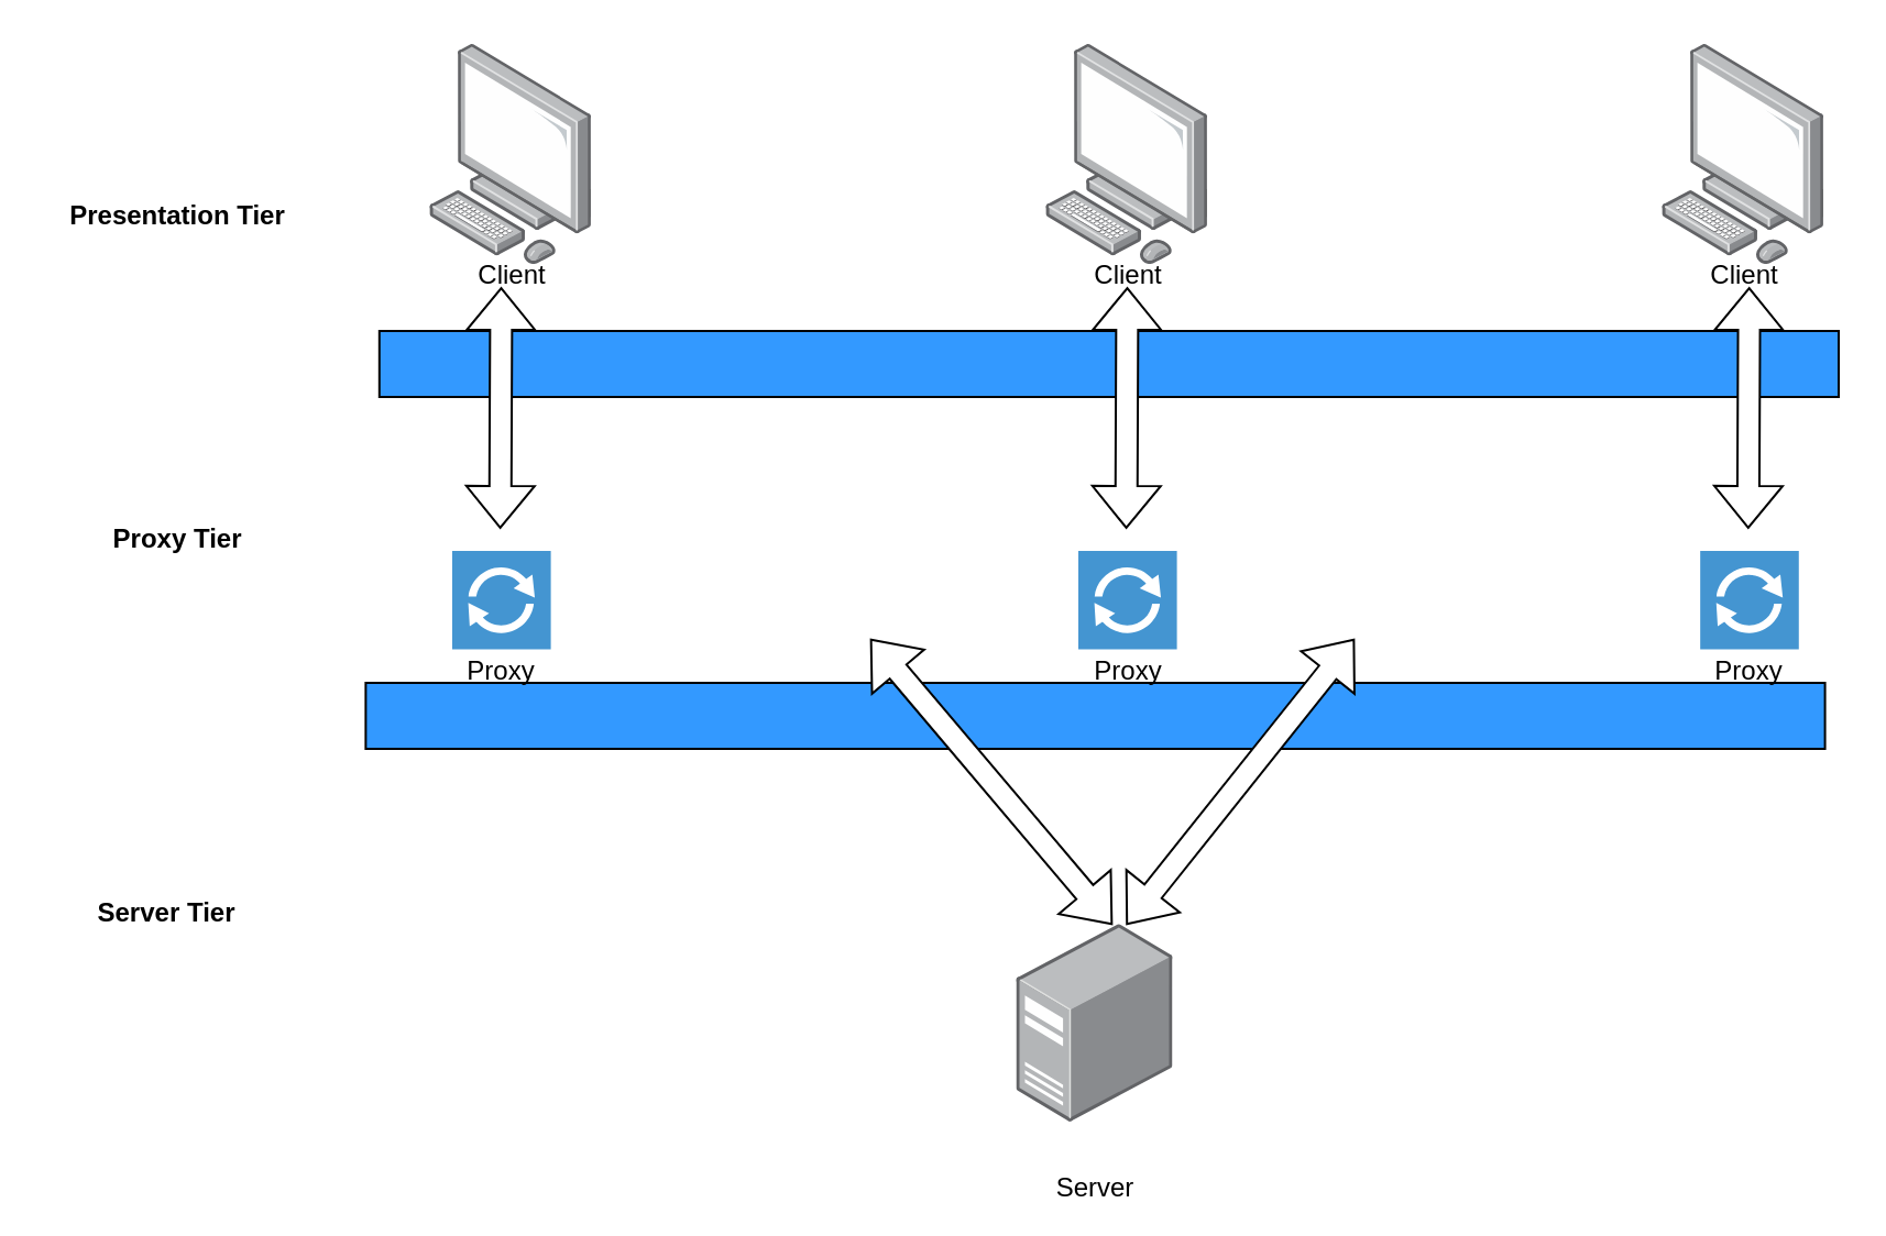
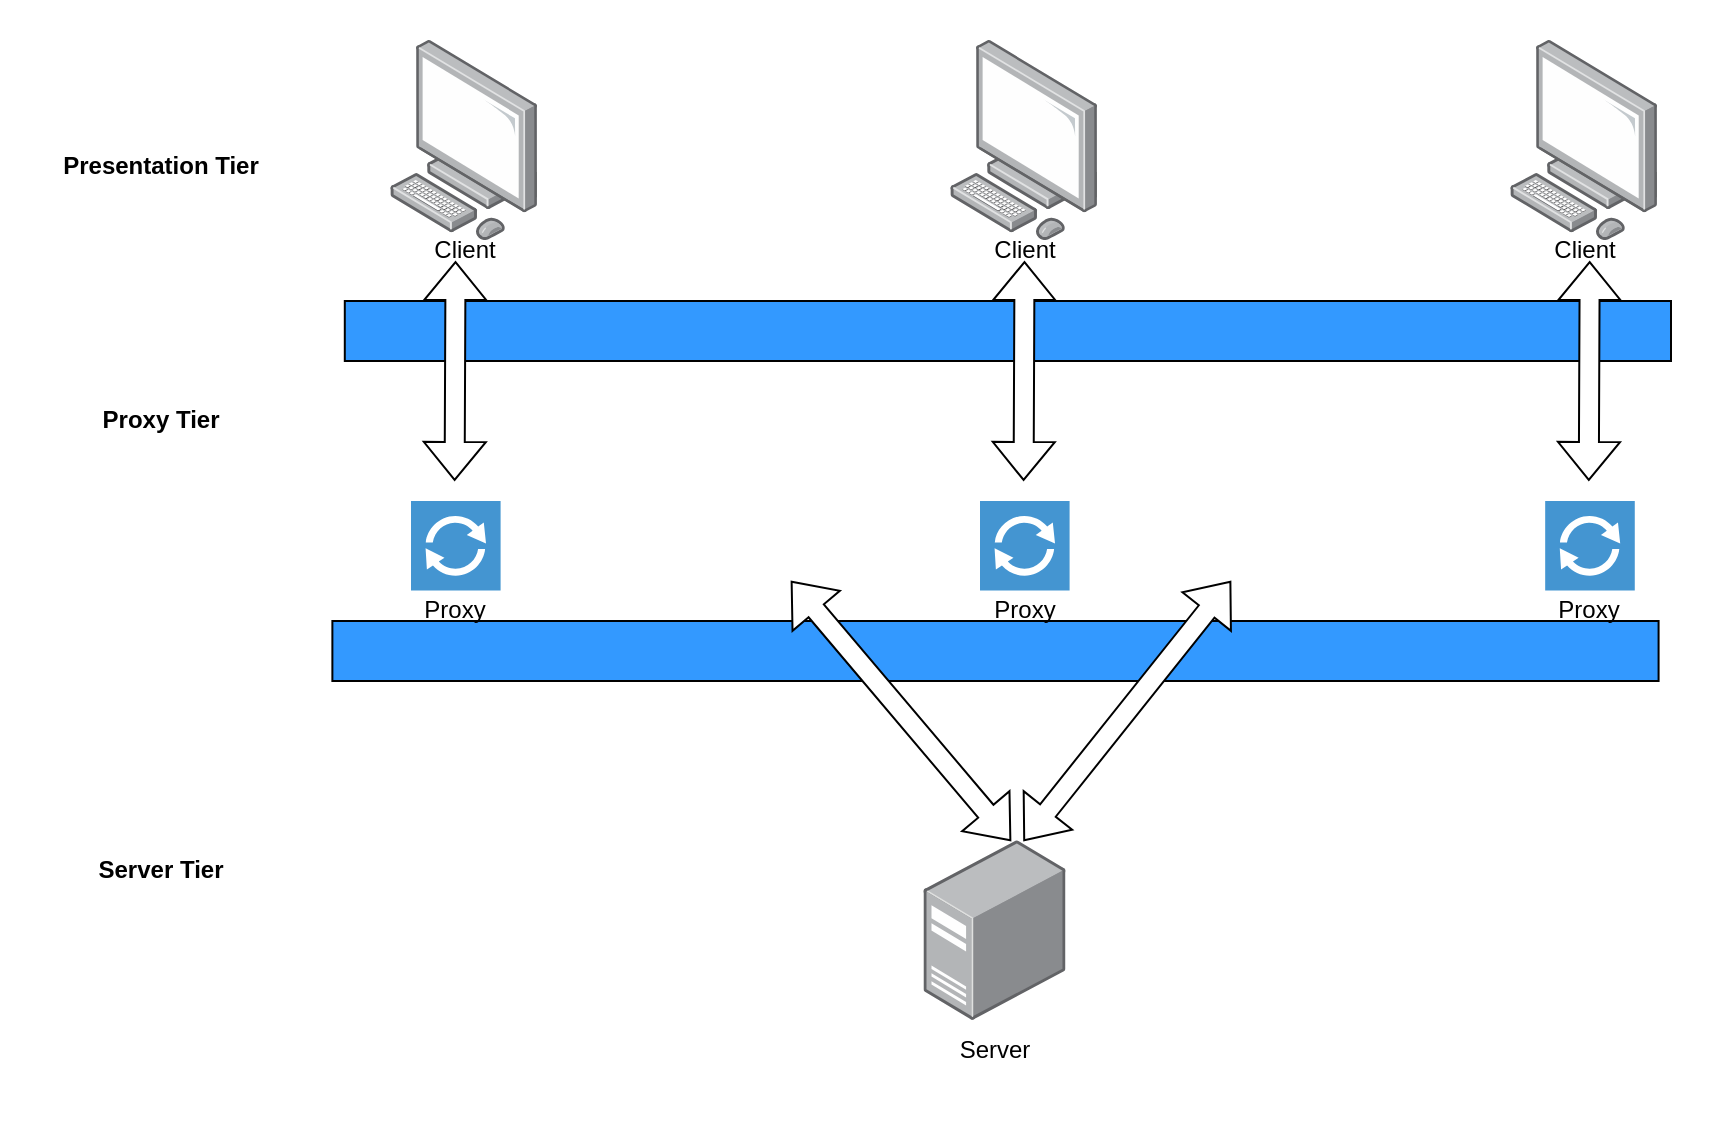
- <mxCell id="10" value="&lt;b&gt;Presentation Tier&lt;/b&gt;" style="text;html=1;align=center;verticalAlign=middle;resizable=0;points=[];autosize=1;strokeColor=none;fillColor=none;" vertex="1" parent="1"><mxGeometry x="20" y="83" width="120" height="30" as="geometry" /></mxCell>
+ <mxCell id="10" value="&lt;b&gt;Presentation Tier&lt;/b&gt;" style="text;html=1;align=center;verticalAlign=middle;resizable=0;points=[];autosize=1;strokeColor=none;fillColor=none;" vertex="1" parent="1"><mxGeometry x="20" y="68" width="120" height="30" as="geometry" /></mxCell>
- <mxCell id="17" value="&lt;b&gt;Proxy Tier&lt;/b&gt;" style="text;html=1;align=center;verticalAlign=middle;resizable=0;points=[];autosize=1;strokeColor=none;fillColor=none;" vertex="1" parent="1"><mxGeometry x="40" y="230" width="80" height="30" as="geometry" /></mxCell>
+ <mxCell id="17" value="&lt;b&gt;Proxy Tier&lt;/b&gt;" style="text;html=1;align=center;verticalAlign=middle;resizable=0;points=[];autosize=1;strokeColor=none;fillColor=none;" vertex="1" parent="1"><mxGeometry x="40" y="195" width="80" height="30" as="geometry" /></mxCell>
- <mxCell id="25" value="&lt;b&gt;Server Tier&lt;/b&gt;" style="text;html=1;align=center;verticalAlign=middle;resizable=0;points=[];autosize=1;strokeColor=none;fillColor=none;" vertex="1" parent="1"><mxGeometry x="30" y="400" width="90" height="30" as="geometry" /></mxCell>
+ <mxCell id="25" value="&lt;b&gt;Server Tier&lt;/b&gt;" style="text;html=1;align=center;verticalAlign=middle;resizable=0;points=[];autosize=1;strokeColor=none;fillColor=none;" vertex="1" parent="1"><mxGeometry x="35" y="420" width="90" height="30" as="geometry" /></mxCell>
- <mxCell id="24" value="Server" style="text;html=1;align=center;verticalAlign=middle;resizable=0;points=[];autosize=1;strokeColor=none;fillColor=none;" vertex="1" parent="1"><mxGeometry x="467.24" y="525" width="60" height="30" as="geometry" /></mxCell>
+ <mxCell id="24" value="Server" style="text;html=1;align=center;verticalAlign=middle;resizable=0;points=[];autosize=1;strokeColor=none;fillColor=none;" vertex="1" parent="1"><mxGeometry x="467.24" y="510" width="60" height="30" as="geometry" /></mxCell>
